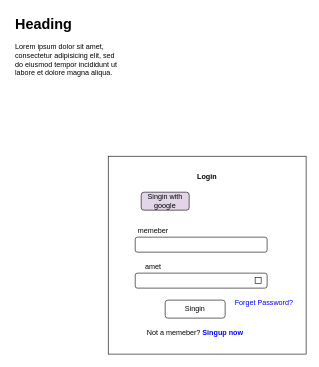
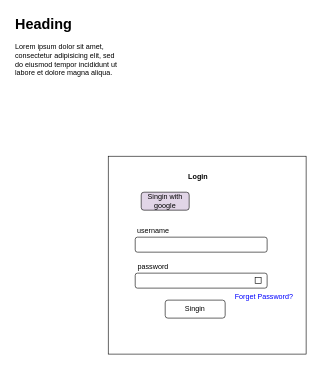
- <mxCell id="4" value="&lt;b&gt;Login&lt;/b&gt;" style="text;html=1;strokeColor=none;fillColor=none;align=center;verticalAlign=middle;whiteSpace=wrap;rounded=0;" parent="2" vertex="1"><mxGeometry x="135" y="20" width="60" height="30" as="geometry" /></mxCell>
+ <mxCell id="4" value="&lt;b&gt;Login&lt;/b&gt;" style="text;html=1;strokeColor=none;fillColor=none;align=center;verticalAlign=middle;whiteSpace=wrap;rounded=0;" parent="2" vertex="1"><mxGeometry x="120" y="20" width="60" height="30" as="geometry" /></mxCell>
- <mxCell id="6" value="memeber" style="text;html=1;strokeColor=none;fillColor=none;align=center;verticalAlign=middle;whiteSpace=wrap;rounded=0;" parent="2" vertex="1"><mxGeometry x="45" y="110" width="60" height="30" as="geometry" /></mxCell>
+ <mxCell id="6" value="username" style="text;html=1;strokeColor=none;fillColor=none;align=center;verticalAlign=middle;whiteSpace=wrap;rounded=0;" parent="2" vertex="1"><mxGeometry x="45" y="110" width="60" height="30" as="geometry" /></mxCell>
- <mxCell id="8" value="amet" style="text;html=1;strokeColor=none;fillColor=none;align=center;verticalAlign=middle;whiteSpace=wrap;rounded=0;" parent="2" vertex="1"><mxGeometry x="45" y="170" width="60" height="30" as="geometry" /></mxCell>
+ <mxCell id="8" value="password" style="text;html=1;strokeColor=none;fillColor=none;align=center;verticalAlign=middle;whiteSpace=wrap;rounded=0;" parent="2" vertex="1"><mxGeometry x="45" y="170" width="60" height="30" as="geometry" /></mxCell>
- <mxCell id="12" value="Forget Password?" style="text;html=1;strokeColor=none;fillColor=none;align=center;verticalAlign=middle;whiteSpace=wrap;rounded=0;fontColor=#0000FF;" parent="2" vertex="1"><mxGeometry x="205" y="230" width="110" height="30" as="geometry" /></mxCell>
+ <mxCell id="12" value="Forget Password?" style="text;html=1;strokeColor=none;fillColor=none;align=center;verticalAlign=middle;whiteSpace=wrap;rounded=0;fontColor=#0000FF;" parent="2" vertex="1"><mxGeometry x="205" y="220" width="110" height="30" as="geometry" /></mxCell>
- <mxCell id="11" value="Not a memeber? &lt;b&gt;&lt;font color=&quot;#0000ff&quot;&gt;Singup now&lt;/font&gt;&lt;/b&gt;" style="text;html=1;strokeColor=none;fillColor=none;align=center;verticalAlign=middle;whiteSpace=wrap;rounded=0;" parent="2" vertex="1"><mxGeometry x="55" y="280" width="180" height="30" as="geometry" /></mxCell>
